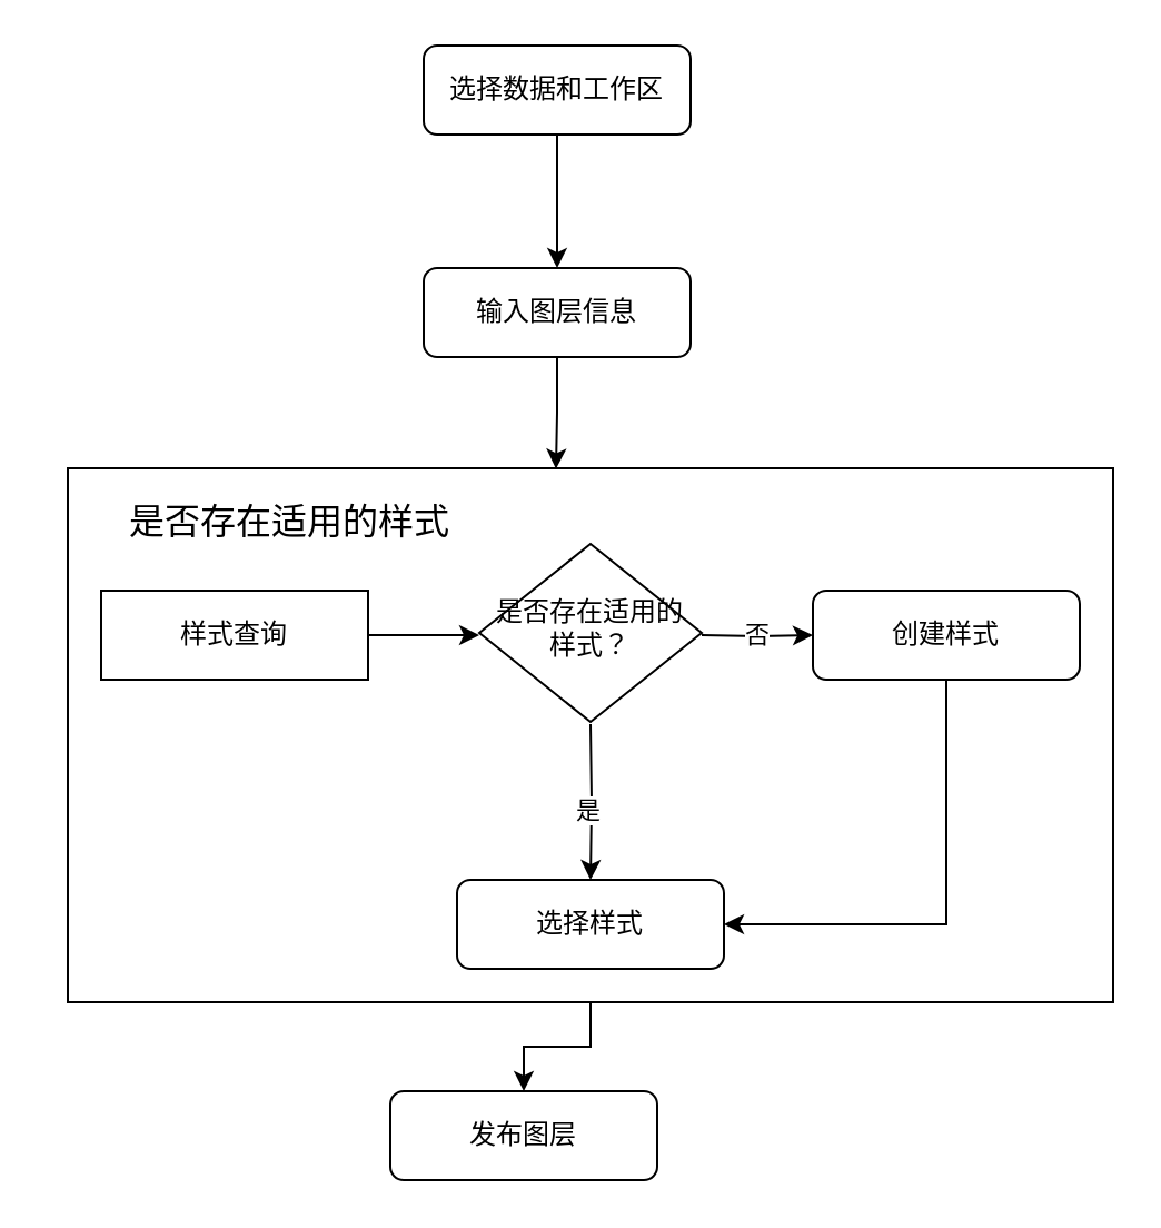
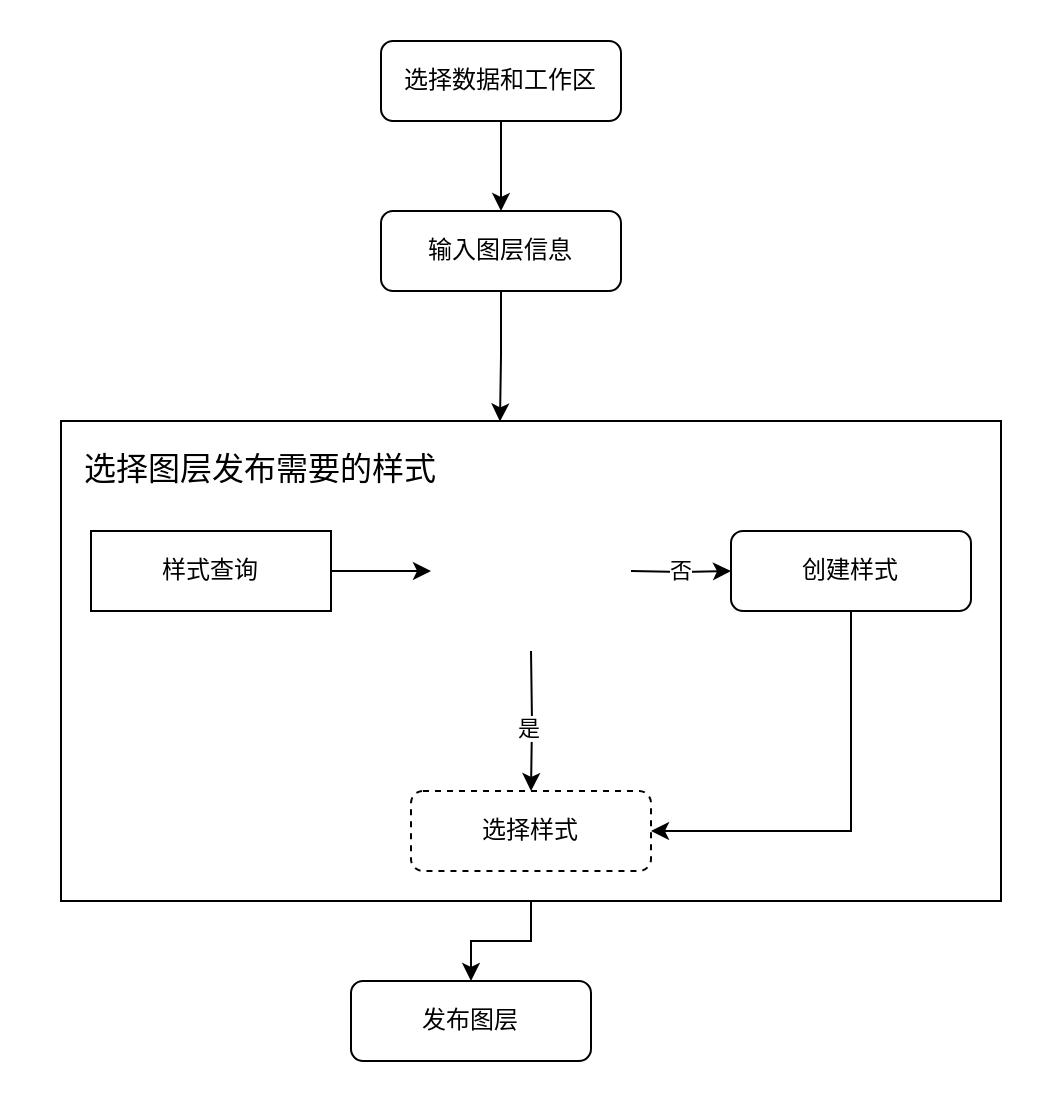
- <mxCell id="5" value="输入图层信息" style="rounded=1;whiteSpace=wrap;html=1;fontSize=12;glass=0;strokeWidth=1;shadow=0;" vertex="1" parent="1"><mxGeometry x="190" y="120" width="120" height="40" as="geometry" /></mxCell>
+ <mxCell id="5" value="输入图层信息" style="rounded=1;whiteSpace=wrap;html=1;fontSize=12;glass=0;strokeWidth=1;shadow=0;" vertex="1" parent="1"><mxGeometry x="190" y="105" width="120" height="40" as="geometry" /></mxCell>
- <mxCell id="17" value="&lt;font style=&quot;font-size: 16px&quot;&gt;是否存在适用的样式&lt;/font&gt;" style="text;html=1;strokeColor=none;fillColor=none;align=center;verticalAlign=middle;whiteSpace=wrap;rounded=0;" vertex="1" parent="6"><mxGeometry x="-10" y="14" width="220" height="20" as="geometry" /></mxCell>
+ <mxCell id="17" value="&lt;font style=&quot;font-size: 16px&quot;&gt;选择图层发布需要的样式&lt;/font&gt;" style="text;html=1;strokeColor=none;fillColor=none;align=center;verticalAlign=middle;whiteSpace=wrap;rounded=0;" vertex="1" parent="6"><mxGeometry x="-10" y="14" width="220" height="20" as="geometry" /></mxCell>
- <mxCell id="13" value="是否存在适用的样式？" style="rhombus;whiteSpace=wrap;html=1;shadow=0;fontFamily=Helvetica;fontSize=12;align=center;strokeWidth=1;spacing=6;spacingTop=-4;" vertex="1" parent="6"><mxGeometry x="185" y="34" width="100" height="80" as="geometry" /></mxCell>
- <mxCell id="7" value="选择样式" style="rounded=1;whiteSpace=wrap;html=1;fontSize=12;glass=0;strokeWidth=1;shadow=0;" vertex="1" parent="6"><mxGeometry x="175" y="185" width="120" height="40" as="geometry" /></mxCell>
+ <mxCell id="7" value="选择样式" style="rounded=1;whiteSpace=wrap;html=1;fontSize=12;glass=0;strokeWidth=1;shadow=0;dashed=1;" vertex="1" parent="6"><mxGeometry x="175" y="185" width="120" height="40" as="geometry" /></mxCell>
